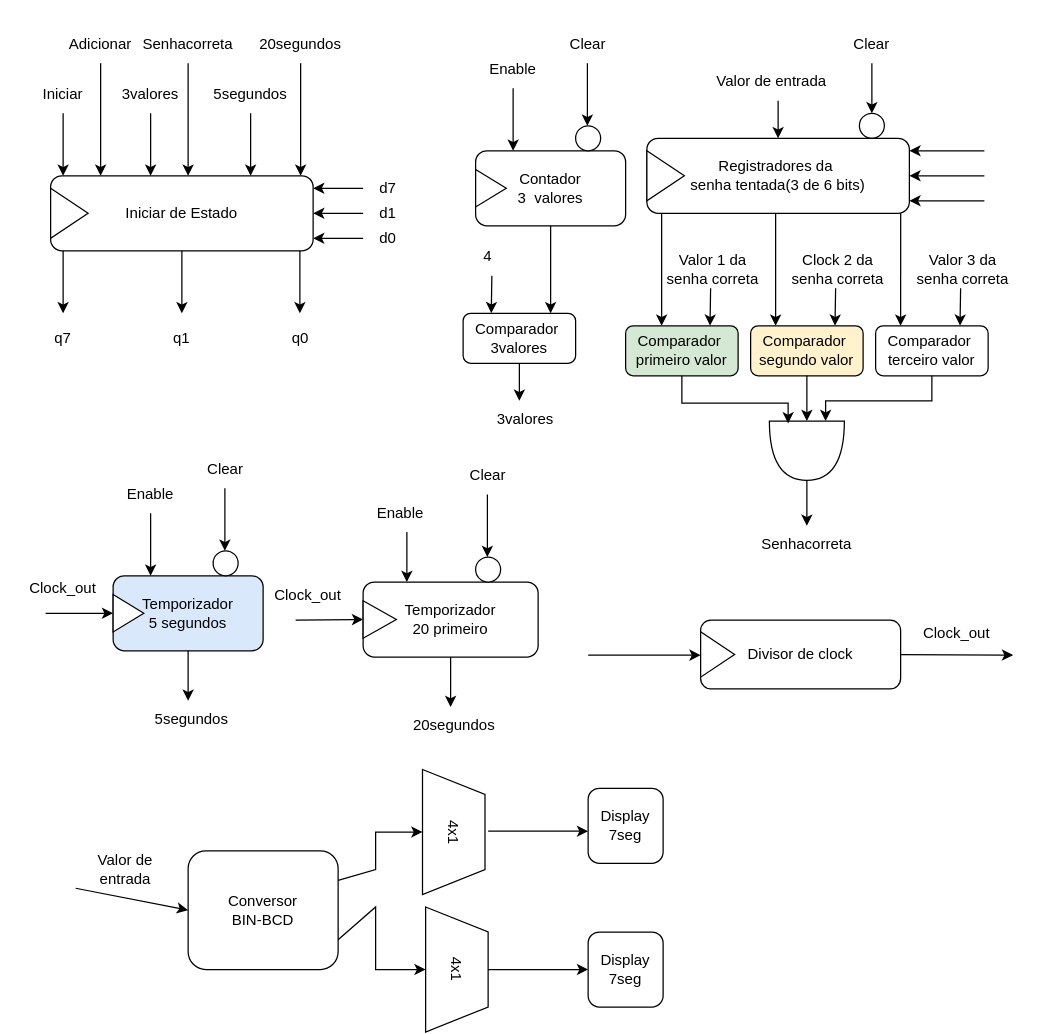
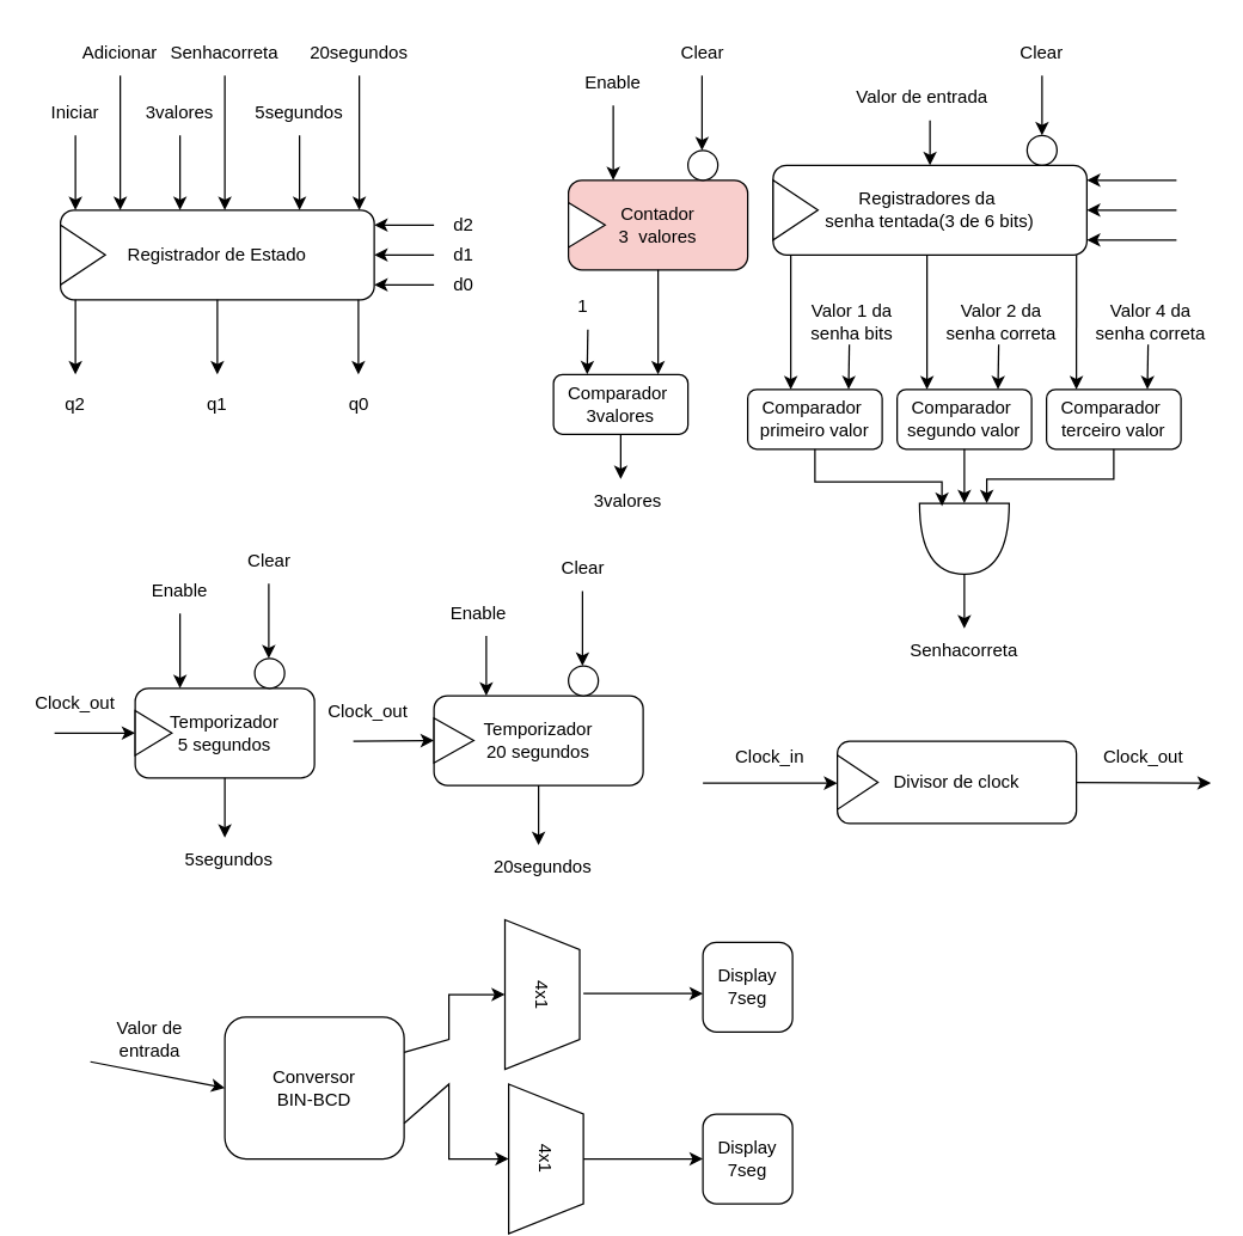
- <mxCell id="87" value="d7" style="text;html=1;align=center;verticalAlign=middle;whiteSpace=wrap;rounded=0;" vertex="1" parent="1"><mxGeometry x="280" y="140" width="60" height="20" as="geometry" /></mxCell>
+ <mxCell id="87" value="d2" style="text;html=1;align=center;verticalAlign=middle;whiteSpace=wrap;rounded=0;" vertex="1" parent="1"><mxGeometry x="280" y="140" width="60" height="20" as="geometry" /></mxCell>
- <mxCell id="55" value="&lt;div&gt;Contador&lt;/div&gt;&lt;div&gt;3&amp;nbsp; valores&lt;br&gt;&lt;/div&gt;" style="rounded=1;whiteSpace=wrap;html=1;" vertex="1" parent="54"><mxGeometry width="120.0" height="60" as="geometry" /></mxCell>
+ <mxCell id="55" value="&lt;div&gt;Contador&lt;/div&gt;&lt;div&gt;3&amp;nbsp; valores&lt;br&gt;&lt;/div&gt;" style="rounded=1;whiteSpace=wrap;html=1;fillColor=#f8cecc;" vertex="1" parent="54"><mxGeometry width="120.0" height="60" as="geometry" /></mxCell>
- <mxCell id="3" value="Iniciar de Estado" style="rounded=1;whiteSpace=wrap;html=1;" vertex="1" parent="2"><mxGeometry width="210" height="60" as="geometry" /></mxCell>
+ <mxCell id="3" value="Registrador de Estado" style="rounded=1;whiteSpace=wrap;html=1;" vertex="1" parent="2"><mxGeometry width="210" height="60" as="geometry" /></mxCell>
- <mxCell id="65" value="4" style="text;html=1;align=center;verticalAlign=middle;whiteSpace=wrap;rounded=0;" vertex="1" parent="1"><mxGeometry x="370" y="190" width="40" height="30" as="geometry" /></mxCell>
+ <mxCell id="65" value="1" style="text;html=1;align=center;verticalAlign=middle;whiteSpace=wrap;rounded=0;" vertex="1" parent="1"><mxGeometry x="370" y="190" width="40" height="30" as="geometry" /></mxCell>
- <mxCell id="14" value="Valor 1 da senha correta" style="text;html=1;align=center;verticalAlign=middle;whiteSpace=wrap;rounded=0;" vertex="1" parent="1"><mxGeometry x="530" y="200" width="80" height="30" as="geometry" /></mxCell>
+ <mxCell id="14" value="Valor 1 da senha bits" style="text;html=1;align=center;verticalAlign=middle;whiteSpace=wrap;rounded=0;" vertex="1" parent="1"><mxGeometry x="530" y="200" width="80" height="30" as="geometry" /></mxCell>
- <mxCell id="11" value="Clock 2 da senha correta" style="text;html=1;align=center;verticalAlign=middle;whiteSpace=wrap;rounded=0;" vertex="1" parent="1"><mxGeometry x="630" y="200" width="80" height="30" as="geometry" /></mxCell>
+ <mxCell id="11" value="Valor 2 da senha correta" style="text;html=1;align=center;verticalAlign=middle;whiteSpace=wrap;rounded=0;" vertex="1" parent="1"><mxGeometry x="630" y="200" width="80" height="30" as="geometry" /></mxCell>
- <mxCell id="10" value="Valor 3 da senha correta" style="text;html=1;align=center;verticalAlign=middle;whiteSpace=wrap;rounded=0;" vertex="1" parent="1"><mxGeometry x="730" y="200" width="80" height="30" as="geometry" /></mxCell>
+ <mxCell id="10" value="Valor 4 da senha correta" style="text;html=1;align=center;verticalAlign=middle;whiteSpace=wrap;rounded=0;" vertex="1" parent="1"><mxGeometry x="730" y="200" width="80" height="30" as="geometry" /></mxCell>
- <mxCell id="91" value="q7" style="text;html=1;align=center;verticalAlign=middle;whiteSpace=wrap;rounded=0;" vertex="1" parent="1"><mxGeometry y="255" width="60" height="30" as="geometry" x="20" /></mxCell>
+ <mxCell id="91" value="q2" style="text;html=1;align=center;verticalAlign=middle;whiteSpace=wrap;rounded=0;" vertex="1" parent="1"><mxGeometry y="255" width="60" height="30" as="geometry" x="20" /></mxCell>
- <mxCell id="15" value="&lt;div&gt;Comparador&amp;nbsp;&lt;/div&gt;&lt;div&gt;primeiro valor&lt;br&gt;&lt;/div&gt;" style="rounded=1;whiteSpace=wrap;html=1;fillColor=#d5e8d4;" vertex="1" parent="1"><mxGeometry x="500" y="260" width="90" height="40" as="geometry" /></mxCell>
+ <mxCell id="15" value="&lt;div&gt;Comparador&amp;nbsp;&lt;/div&gt;&lt;div&gt;primeiro valor&lt;br&gt;&lt;/div&gt;" style="rounded=1;whiteSpace=wrap;html=1;" vertex="1" parent="1"><mxGeometry x="500" y="260" width="90" height="40" as="geometry" /></mxCell>
- <mxCell id="12" value="&lt;div&gt;Comparador&amp;nbsp;&lt;/div&gt;&lt;div&gt;segundo valor&lt;br&gt;&lt;/div&gt;" style="rounded=1;whiteSpace=wrap;html=1;fillColor=#fff2cc;" vertex="1" parent="1"><mxGeometry x="600" y="260" width="90" height="40" as="geometry" /></mxCell>
+ <mxCell id="12" value="&lt;div&gt;Comparador&amp;nbsp;&lt;/div&gt;&lt;div&gt;segundo valor&lt;br&gt;&lt;/div&gt;" style="rounded=1;whiteSpace=wrap;html=1;" vertex="1" parent="1"><mxGeometry x="600" y="260" width="90" height="40" as="geometry" /></mxCell>
- <mxCell id="25" value="&lt;div&gt;Temporizador&lt;br&gt;&lt;/div&gt;&lt;div&gt;5 segundos&lt;br&gt;&lt;/div&gt;" style="rounded=1;whiteSpace=wrap;html=1;fillColor=#dae8fc;" vertex="1" parent="24"><mxGeometry width="120.0" height="60" as="geometry" /></mxCell>
+ <mxCell id="25" value="&lt;div&gt;Temporizador&lt;br&gt;&lt;/div&gt;&lt;div&gt;5 segundos&lt;br&gt;&lt;/div&gt;" style="rounded=1;whiteSpace=wrap;html=1;" vertex="1" parent="24"><mxGeometry width="120.0" height="60" as="geometry" /></mxCell>
- <mxCell id="35" value="&lt;div&gt;Temporizador&lt;br&gt;&lt;/div&gt;&lt;div&gt;20 primeiro&lt;br&gt;&lt;/div&gt;" style="rounded=1;whiteSpace=wrap;html=1;" vertex="1" parent="34"><mxGeometry x="-10" width="140" height="60" as="geometry" /></mxCell>
+ <mxCell id="35" value="&lt;div&gt;Temporizador&lt;br&gt;&lt;/div&gt;&lt;div&gt;20 segundos&lt;br&gt;&lt;/div&gt;" style="rounded=1;whiteSpace=wrap;html=1;" vertex="1" parent="34"><mxGeometry x="-10" width="140" height="60" as="geometry" /></mxCell>
+ <mxCell id="103" value="Clock_in" style="text;html=1;align=center;verticalAlign=middle;whiteSpace=wrap;rounded=0;" vertex="1" parent="1"><mxGeometry x="485" y="490.5" width="60" height="30" as="geometry" /></mxCell>
